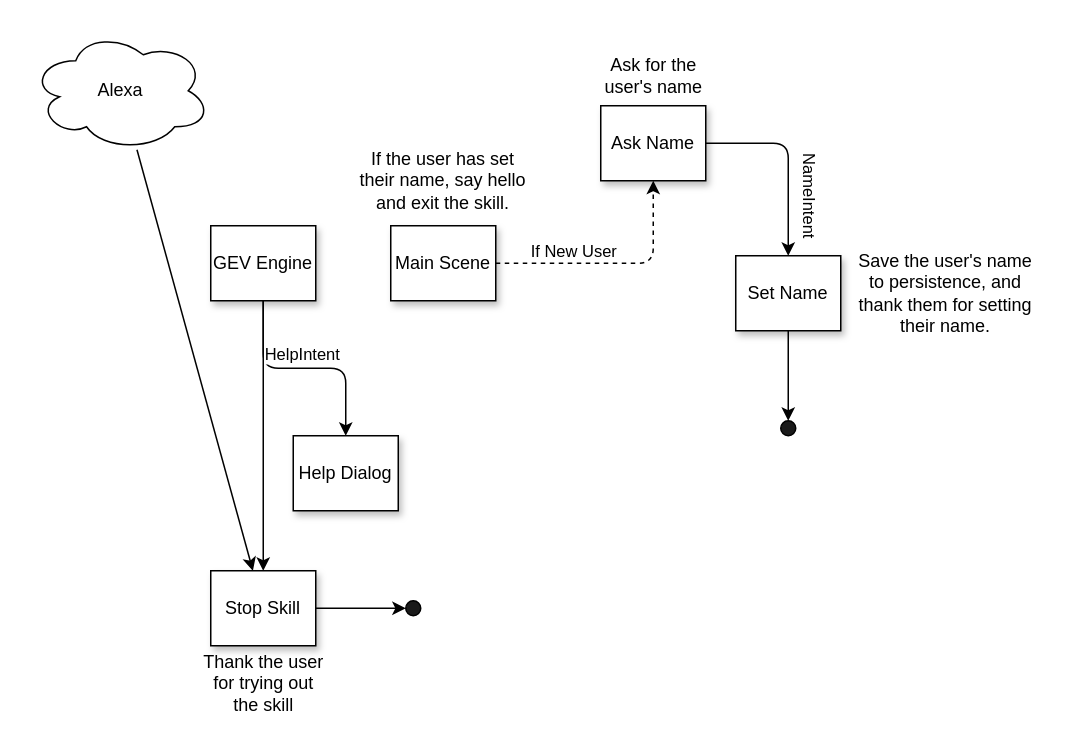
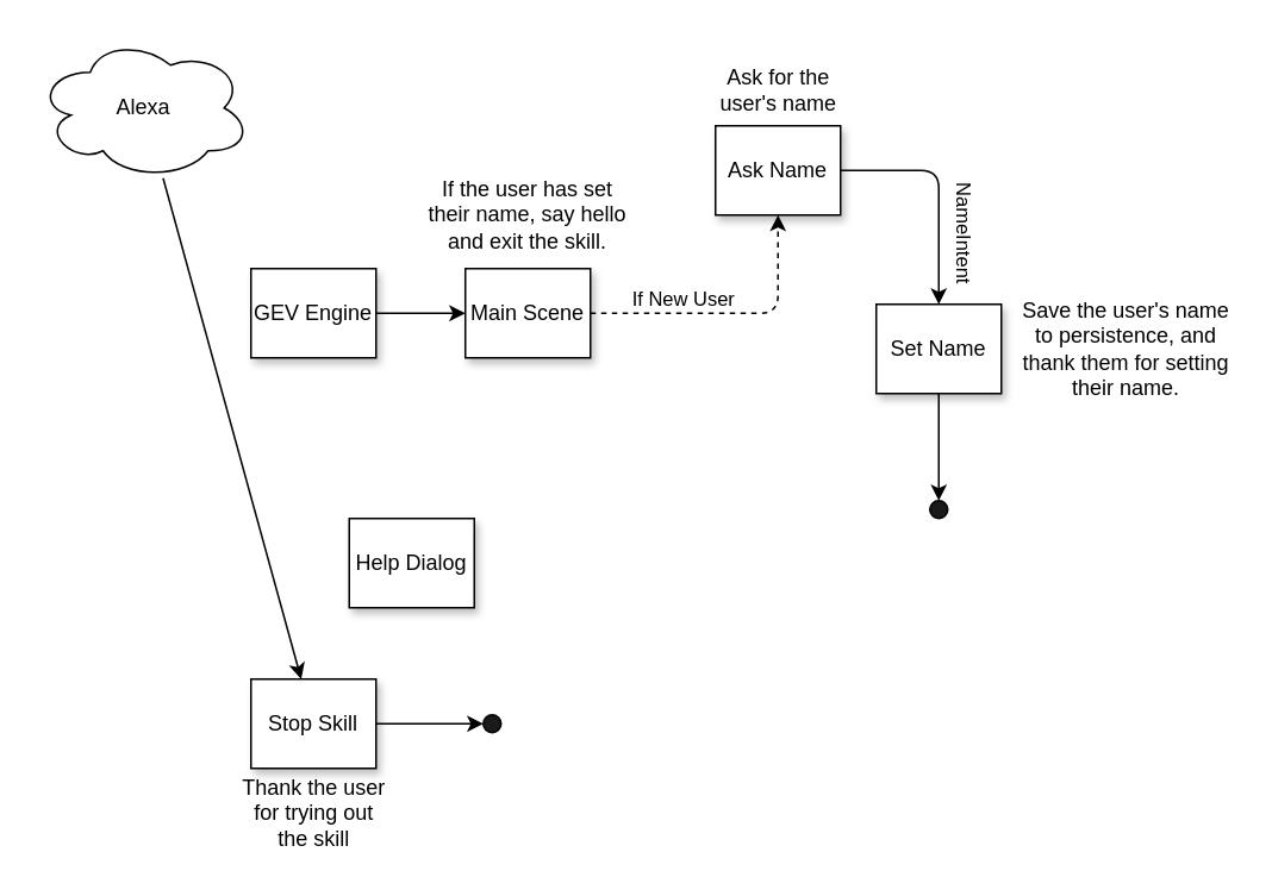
- <mxCell id="3" style="edgeStyle=orthogonalEdgeStyle;html=1;" edge="1" parent="1" source="5" target="16"><mxGeometry relative="1" as="geometry" /></mxCell>
- <mxCell id="4" value="HelpIntent" style="edgeLabel;html=1;align=center;verticalAlign=middle;resizable=0;points=[];" vertex="1" connectable="0" parent="3"><mxGeometry x="0.283" y="-3" relative="1" as="geometry"><mxPoint x="-23" y="-13" as="offset" /></mxGeometry></mxCell>
- <mxCell id="2" style="edgeStyle=none;html=1;" edge="1" parent="1" source="5" target="18"><mxGeometry relative="1" as="geometry" /></mxCell>
+ <mxCell id="2" style="edgeStyle=none;html=1;" edge="1" parent="1" source="5" target="10"><mxGeometry relative="1" as="geometry" /></mxCell>
